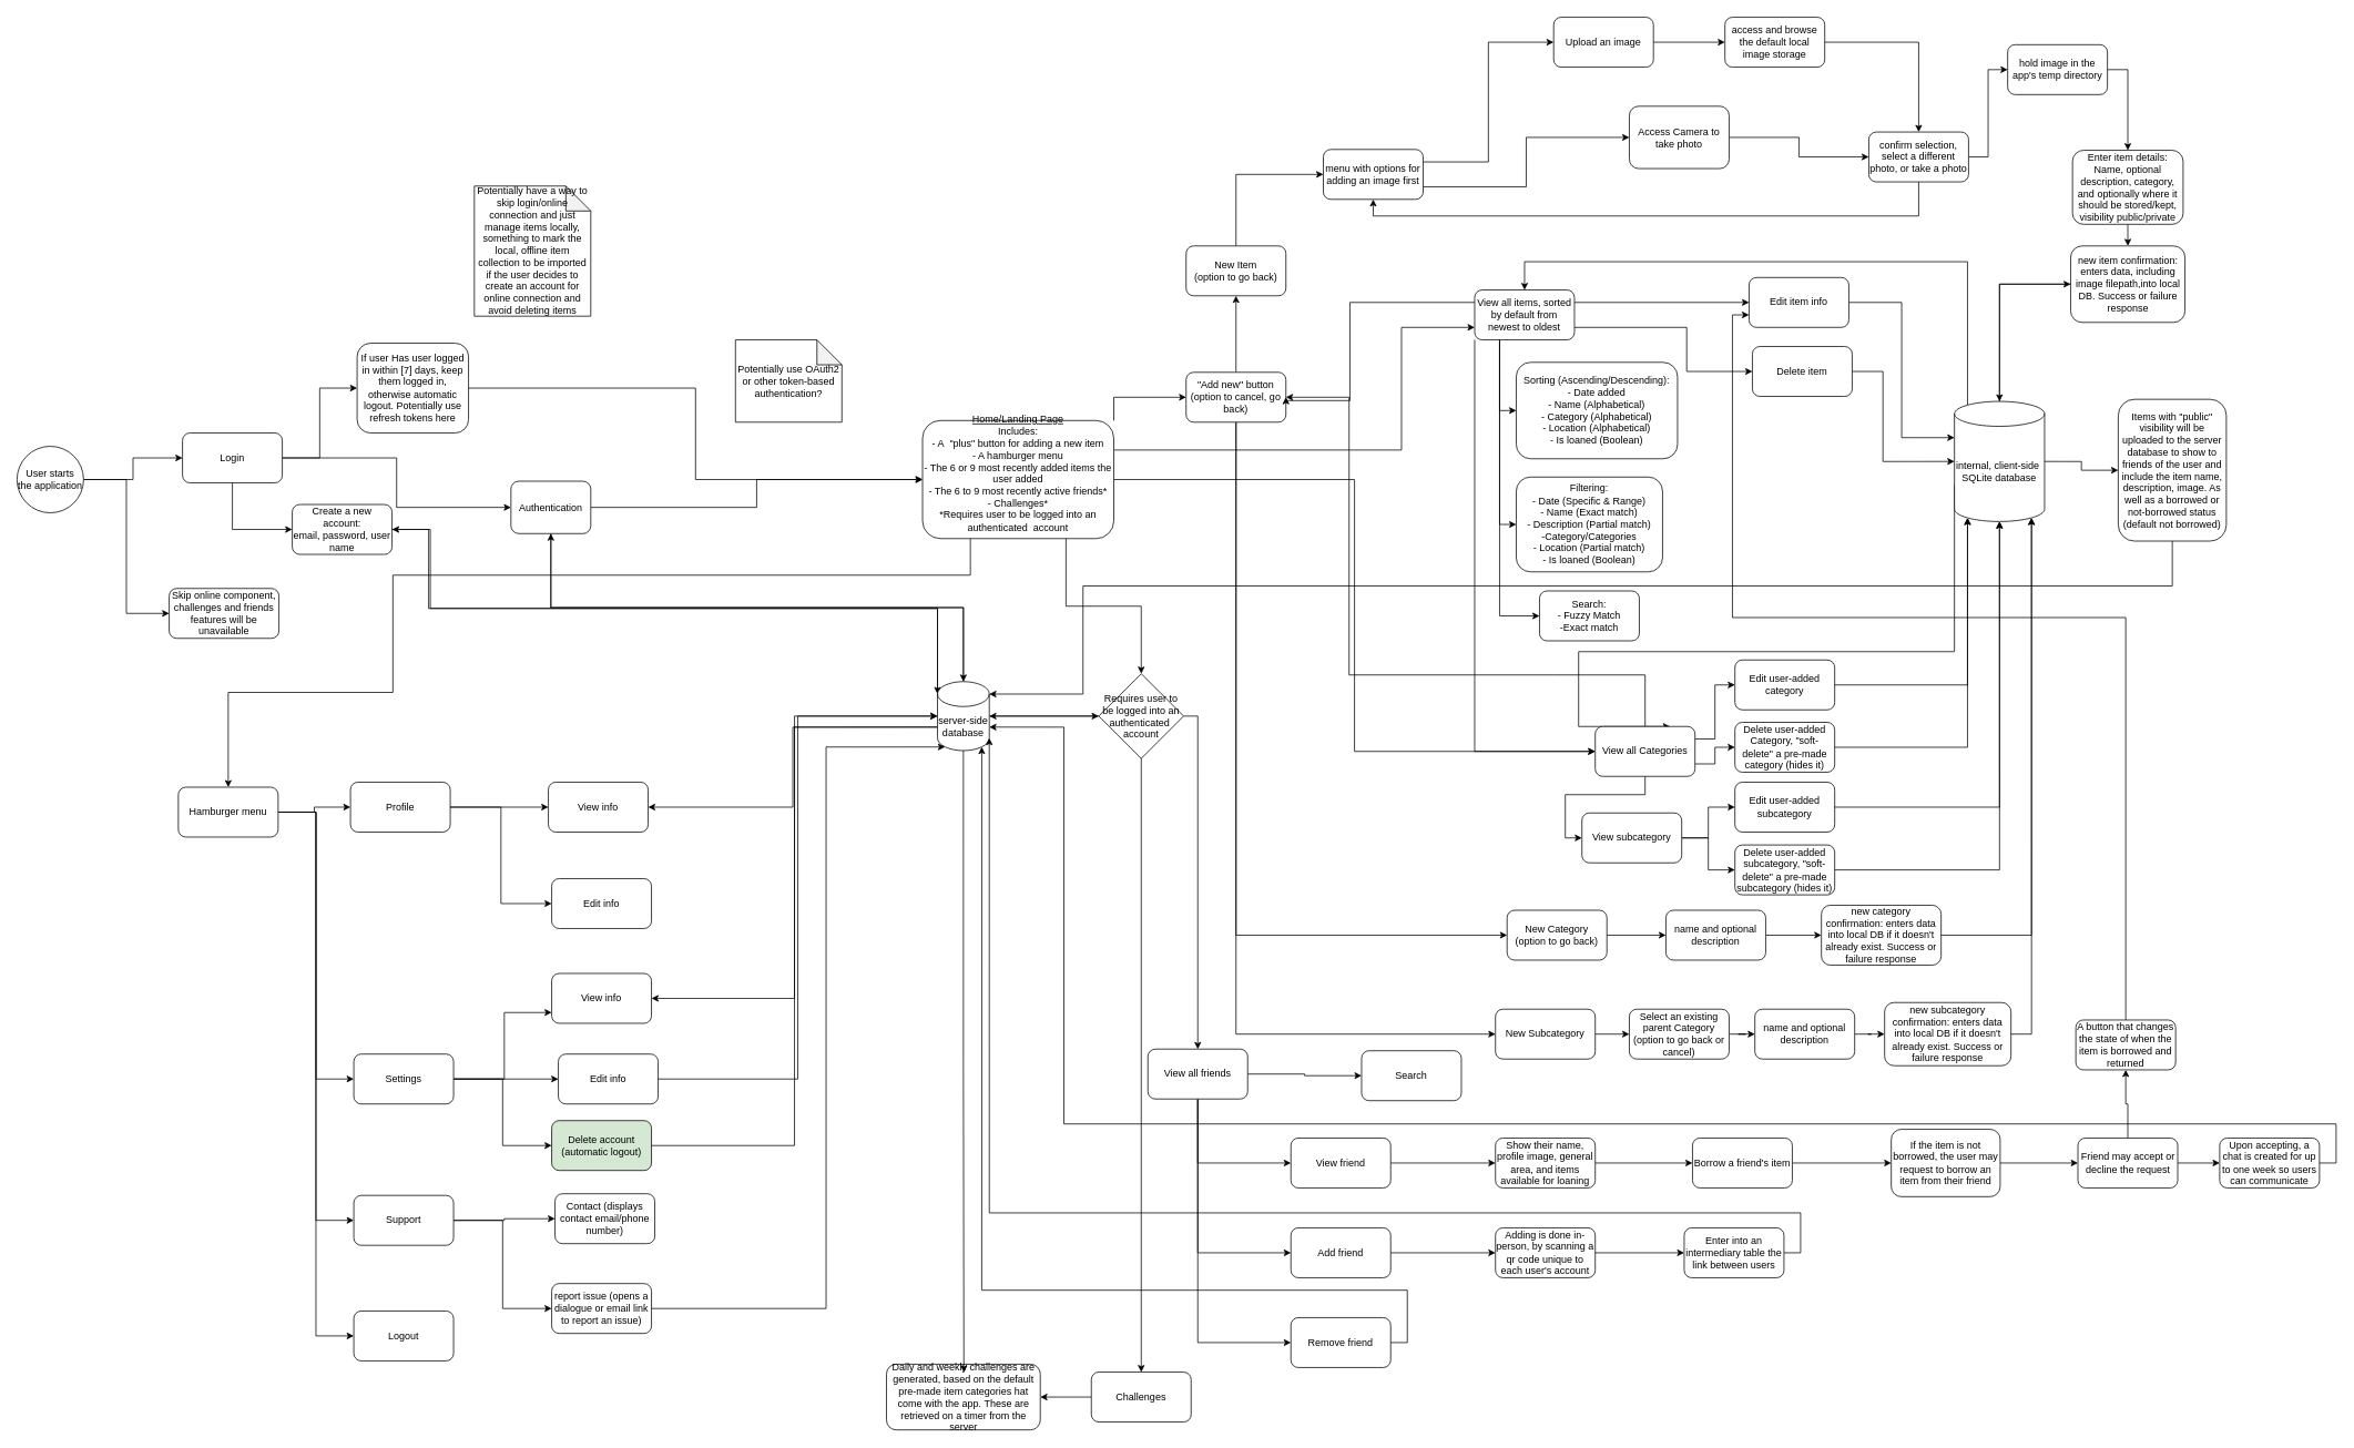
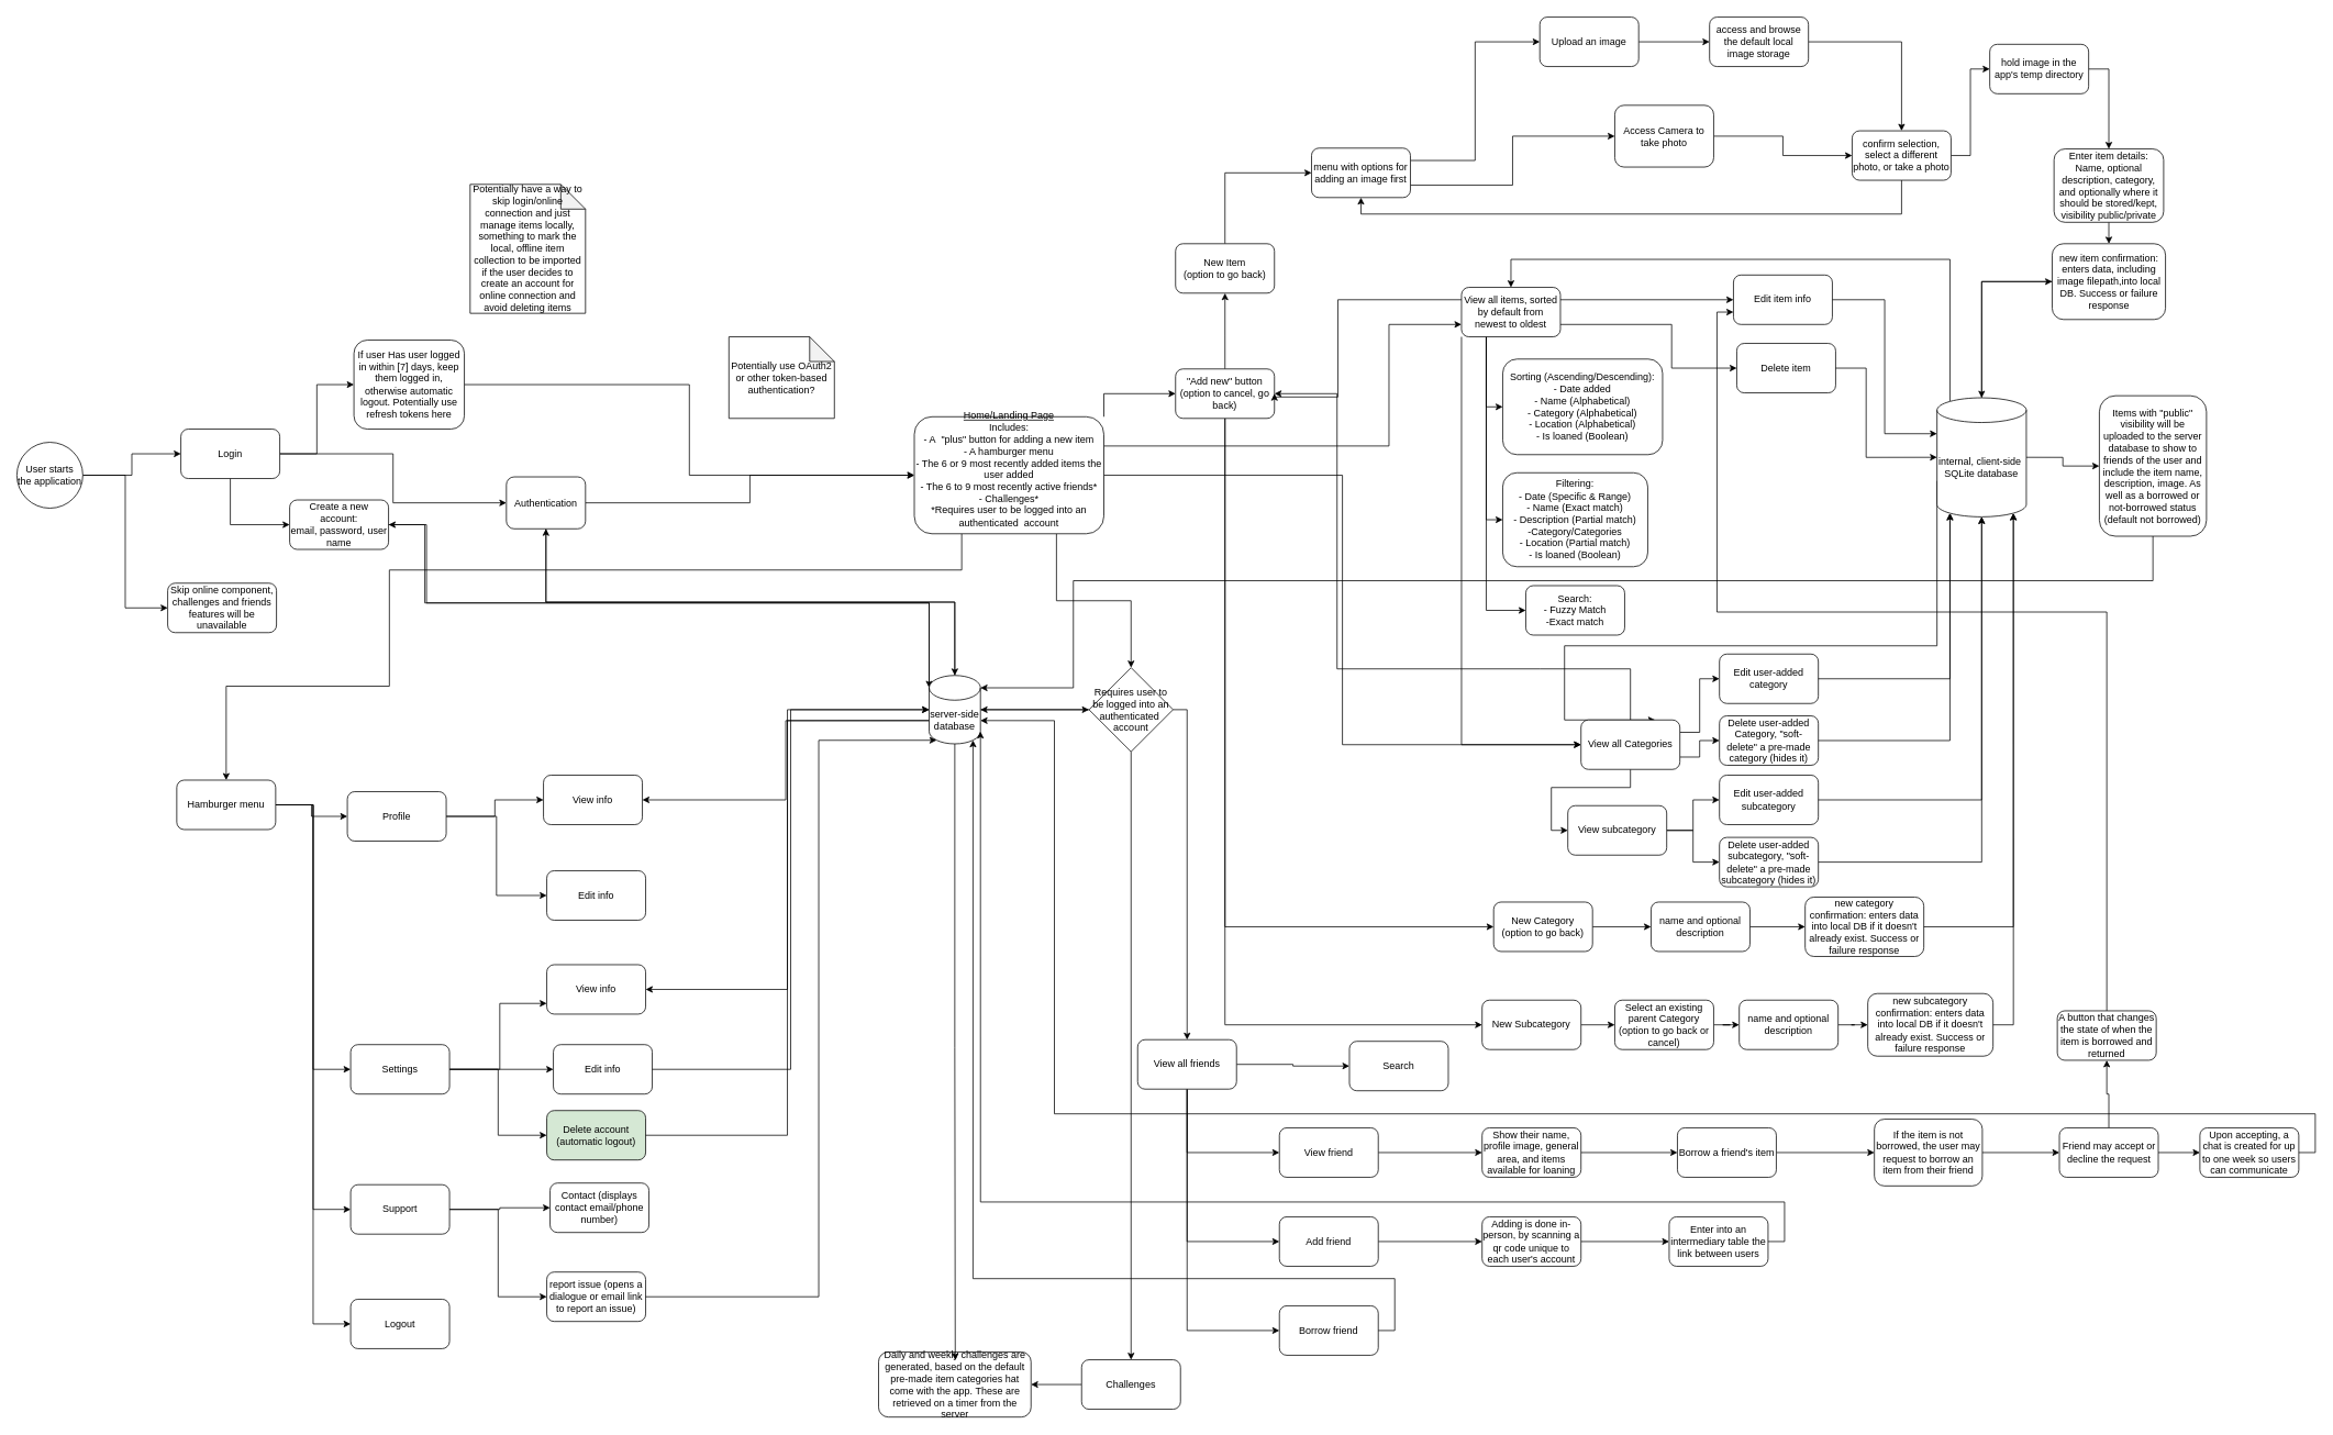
- <mxCell id="93" value="Profile" style="rounded=1;whiteSpace=wrap;html=1;" vertex="1" parent="1"><mxGeometry x="421" y="940" width="120" height="60" as="geometry" /></mxCell>
+ <mxCell id="93" value="Profile" style="rounded=1;whiteSpace=wrap;html=1;" vertex="1" parent="1"><mxGeometry x="421" y="960" width="120" height="60" as="geometry" /></mxCell>
- <mxCell id="139" value="Remove friend" style="rounded=1;whiteSpace=wrap;html=1;" vertex="1" parent="1"><mxGeometry x="1552" y="1584" width="120" height="60" as="geometry" /></mxCell>
+ <mxCell id="139" value="Borrow friend" style="rounded=1;whiteSpace=wrap;html=1;" vertex="1" parent="1"><mxGeometry x="1552" y="1584" width="120" height="60" as="geometry" /></mxCell>
